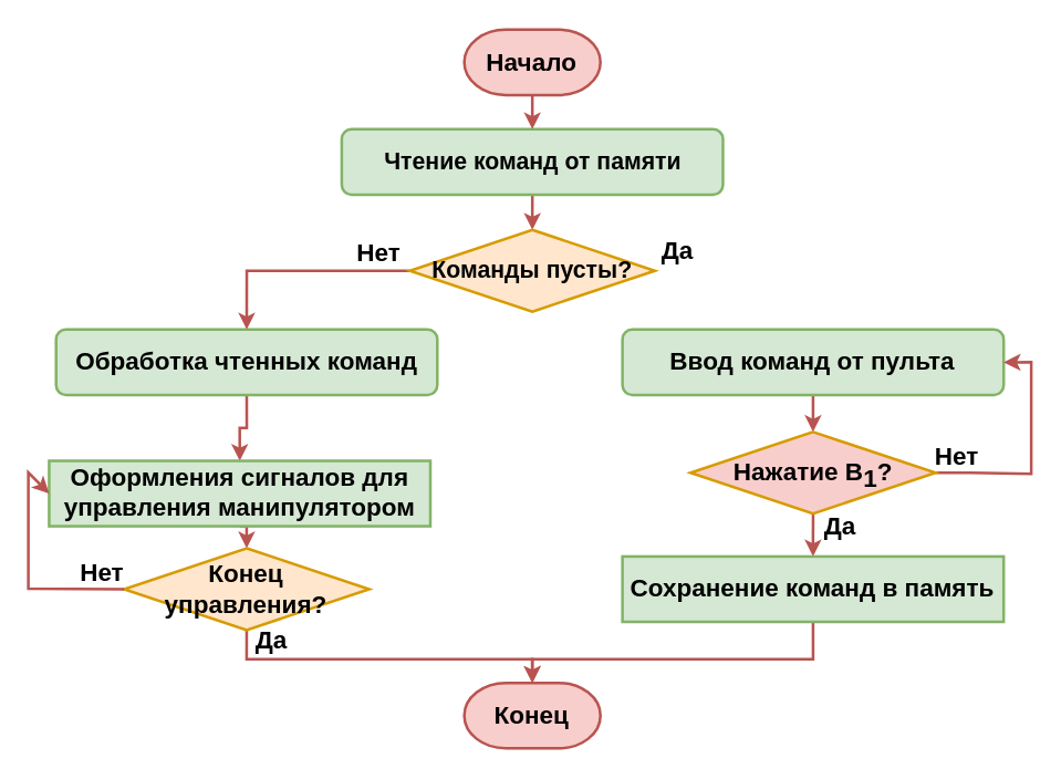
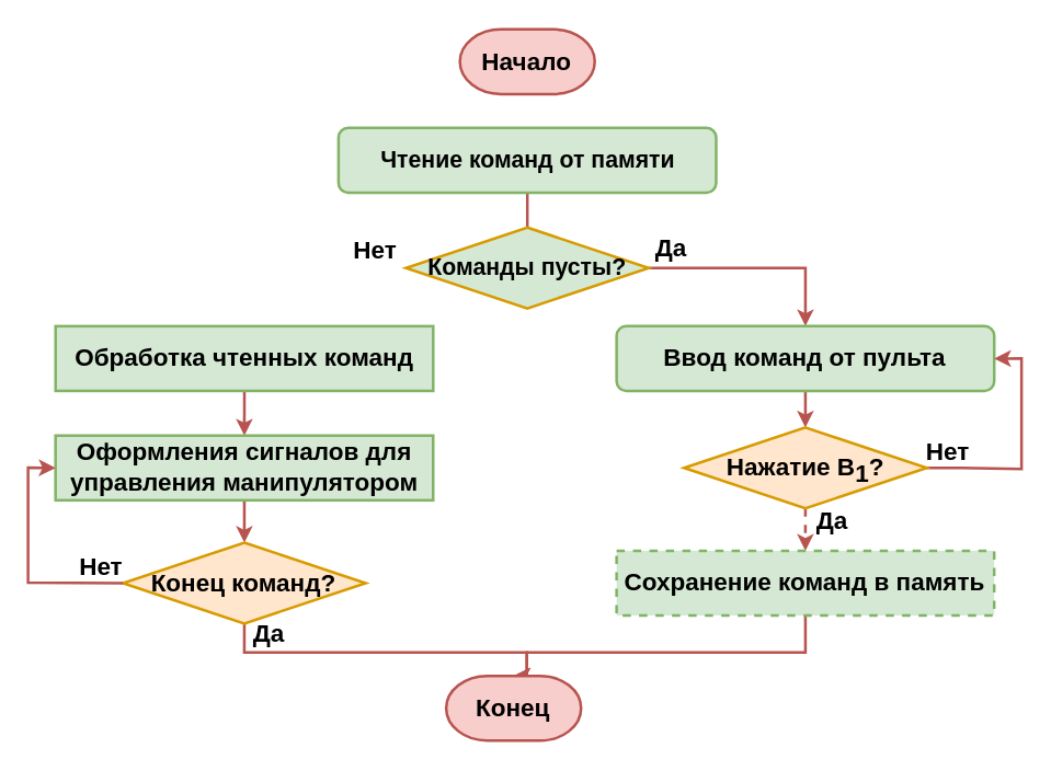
- <mxCell id="26" style="edgeStyle=orthogonalEdgeStyle;rounded=0;orthogonalLoop=1;jettySize=auto;html=1;exitX=0.5;exitY=1;exitDx=0;exitDy=0;exitPerimeter=0;entryX=0.5;entryY=0;entryDx=0;entryDy=0;fillColor=#f8cecc;strokeColor=#b85450;strokeWidth=2;" parent="1" source="27" target="3" edge="1"><mxGeometry relative="1" as="geometry" /></mxCell>
- <mxCell id="2" style="edgeStyle=orthogonalEdgeStyle;rounded=0;orthogonalLoop=1;jettySize=auto;html=1;exitX=0.5;exitY=1;exitDx=0;exitDy=0;entryX=0.5;entryY=0;entryDx=0;entryDy=0;strokeWidth=2;fillColor=#f8cecc;strokeColor=#b85450;" parent="1" source="3" target="8" edge="1"><mxGeometry relative="1" as="geometry" /></mxCell>
+ <mxCell id="2" style="edgeStyle=orthogonalEdgeStyle;rounded=0;orthogonalLoop=1;jettySize=auto;html=1;exitX=0.5;exitY=1;exitDx=0;exitDy=0;entryX=0.5;entryY=0;entryDx=0;entryDy=0;strokeWidth=2;fillColor=#f8cecc;strokeColor=#b85450;endArrow=none;" parent="1" source="3" target="8" edge="1"><mxGeometry relative="1" as="geometry" /></mxCell>
- <mxCell id="7" style="edgeStyle=orthogonalEdgeStyle;rounded=0;orthogonalLoop=1;jettySize=auto;html=1;exitX=0;exitY=0.5;exitDx=0;exitDy=0;entryX=0.5;entryY=0;entryDx=0;entryDy=0;strokeWidth=2;fillColor=#f8cecc;strokeColor=#b85450;" parent="1" source="8" target="5" edge="1"><mxGeometry relative="1" as="geometry" /></mxCell>
- <mxCell id="8" value="Команды пусты?" style="rhombus;whiteSpace=wrap;html=1;fontSize=17;fontStyle=1;strokeWidth=2;fillColor=#ffe6cc;strokeColor=#d79b00;spacingBottom=-1;" parent="1" vertex="1"><mxGeometry x="295.76" y="165.65" width="177.165" height="59.055" as="geometry" /></mxCell>
+ <mxCell id="8" value="Команды пусты?" style="rhombus;whiteSpace=wrap;html=1;fontSize=17;fontStyle=1;strokeWidth=2;fillColor=#d5e8d4;strokeColor=#d79b00;spacingBottom=-1;" parent="1" vertex="1"><mxGeometry x="295.76" y="165.65" width="177.165" height="59.055" as="geometry" /></mxCell>
+ <mxCell id="6" style="edgeStyle=orthogonalEdgeStyle;rounded=0;orthogonalLoop=1;jettySize=auto;html=1;exitX=1;exitY=0.5;exitDx=0;exitDy=0;entryX=0.5;entryY=0;entryDx=0;entryDy=0;strokeWidth=2;fillColor=#f8cecc;strokeColor=#b85450;" parent="1" source="8" target="10" edge="1"><mxGeometry relative="1" as="geometry" /></mxCell>
- <mxCell id="5" value="Обработка чтенных команд" style="whiteSpace=wrap;html=1;fontSize=18;fontStyle=1;strokeWidth=2;fillColor=#d5e8d4;strokeColor=#82b366;rounded=1;" parent="1" vertex="1"><mxGeometry x="40.06" y="237.7" width="275.59" height="47.244" as="geometry" /></mxCell>
+ <mxCell id="5" value="Обработка чтенных команд" style="rounded=0;whiteSpace=wrap;html=1;fontSize=18;fontStyle=1;strokeWidth=2;fillColor=#d5e8d4;strokeColor=#82b366;" parent="1" vertex="1"><mxGeometry x="40.06" y="237.7" width="275.59" height="47.244" as="geometry" /></mxCell>
- <mxCell id="13" value="Нажатие В&lt;span style=&quot;font-size: 18px;&quot;&gt;&lt;sub style=&quot;font-size: 18px;&quot;&gt;1&lt;/sub&gt;?&lt;/span&gt;" style="rhombus;whiteSpace=wrap;html=1;fontSize=18;fontStyle=1;strokeWidth=2;fillColor=#f8cecc;strokeColor=#d79b00;spacing=0;spacingBottom=-5;" parent="1" vertex="1"><mxGeometry x="498.697" y="311.687" width="177.165" height="59.055" as="geometry" /></mxCell>
+ <mxCell id="13" value="Нажатие В&lt;span style=&quot;font-size: 18px;&quot;&gt;&lt;sub style=&quot;font-size: 18px;&quot;&gt;1&lt;/sub&gt;?&lt;/span&gt;" style="rhombus;whiteSpace=wrap;html=1;fontSize=18;fontStyle=1;strokeWidth=2;fillColor=#ffe6cc;strokeColor=#d79b00;spacing=0;spacingBottom=-5;" parent="1" vertex="1"><mxGeometry x="498.697" y="311.687" width="177.165" height="59.055" as="geometry" /></mxCell>
- <mxCell id="17" value="Оформления сигналов для управления манипулятором" style="rounded=0;whiteSpace=wrap;html=1;fontSize=18;fontStyle=1;strokeWidth=2;fillColor=#d5e8d4;strokeColor=#82b366;" parent="1" vertex="1"><mxGeometry x="35.03" y="332.59" width="275.59" height="47.244" as="geometry" /></mxCell>
+ <mxCell id="17" value="Оформления сигналов для управления манипулятором" style="rounded=0;whiteSpace=wrap;html=1;fontSize=18;fontStyle=1;strokeWidth=2;fillColor=#d5e8d4;strokeColor=#82b366;" parent="1" vertex="1"><mxGeometry x="40.03" y="317.59" width="275.59" height="47.244" as="geometry" /></mxCell>
- <mxCell id="11" style="edgeStyle=orthogonalEdgeStyle;rounded=0;orthogonalLoop=1;jettySize=auto;html=1;exitX=0.5;exitY=1;exitDx=0;exitDy=0;entryX=0.5;entryY=0;entryDx=0;entryDy=0;strokeWidth=2;fillColor=#f8cecc;strokeColor=#b85450;" parent="1" source="13" target="15" edge="1"><mxGeometry relative="1" as="geometry" /></mxCell>
+ <mxCell id="11" style="edgeStyle=orthogonalEdgeStyle;rounded=0;orthogonalLoop=1;jettySize=auto;html=1;exitX=0.5;exitY=1;exitDx=0;exitDy=0;entryX=0.5;entryY=0;entryDx=0;entryDy=0;strokeWidth=2;fillColor=#f8cecc;strokeColor=#b85450;dashed=1;" parent="1" source="13" target="15" edge="1"><mxGeometry relative="1" as="geometry" /></mxCell>
- <mxCell id="15" value="Сохранение команд в память" style="rounded=0;whiteSpace=wrap;html=1;fontSize=18;fontStyle=1;strokeWidth=2;fillColor=#d5e8d4;strokeColor=#82b366;" parent="1" vertex="1"><mxGeometry x="449.474" y="401.714" width="275.59" height="47.244" as="geometry" /></mxCell>
+ <mxCell id="15" value="Сохранение команд в память" style="rounded=0;whiteSpace=wrap;html=1;fontSize=18;fontStyle=1;strokeWidth=2;fillColor=#d5e8d4;strokeColor=#82b366;dashed=1;" parent="1" vertex="1"><mxGeometry x="449.474" y="401.714" width="275.59" height="47.244" as="geometry" /></mxCell>
- <mxCell id="19" value="Конец управления?" style="rhombus;whiteSpace=wrap;html=1;fontSize=18;fontStyle=1;strokeWidth=2;fillColor=#ffe6cc;strokeColor=#d79b00;spacingBottom=-1;" parent="1" vertex="1"><mxGeometry x="89.244" y="395.804" width="177.165" height="59.055" as="geometry" /></mxCell>
+ <mxCell id="19" value="Конец команд?" style="rhombus;whiteSpace=wrap;html=1;fontSize=18;fontStyle=1;strokeWidth=2;fillColor=#ffe6cc;strokeColor=#d79b00;spacingBottom=-1;" parent="1" vertex="1"><mxGeometry x="89.244" y="395.804" width="177.165" height="59.055" as="geometry" /></mxCell>
- <mxCell id="28" value="&lt;b style=&quot;font-size: 18px;&quot;&gt;&lt;font style=&quot;font-size: 18px;&quot;&gt;Конец&lt;/font&gt;&lt;/b&gt;" style="strokeWidth=2;html=1;shape=mxgraph.flowchart.terminator;whiteSpace=wrap;fillColor=#f8cecc;strokeColor=#b85450;fontSize=18;" parent="1" vertex="1"><mxGeometry x="335.137" y="493.107" width="98.425" height="47.244" as="geometry" /></mxCell>
+ <mxCell id="28" value="&lt;b style=&quot;font-size: 18px;&quot;&gt;&lt;font style=&quot;font-size: 18px;&quot;&gt;Конец&lt;/font&gt;&lt;/b&gt;" style="strokeWidth=2;html=1;shape=mxgraph.flowchart.terminator;whiteSpace=wrap;fillColor=#f8cecc;strokeColor=#b85450;fontSize=18;" parent="1" vertex="1"><mxGeometry x="325.137" y="493.107" width="98.425" height="47.244" as="geometry" /></mxCell>
